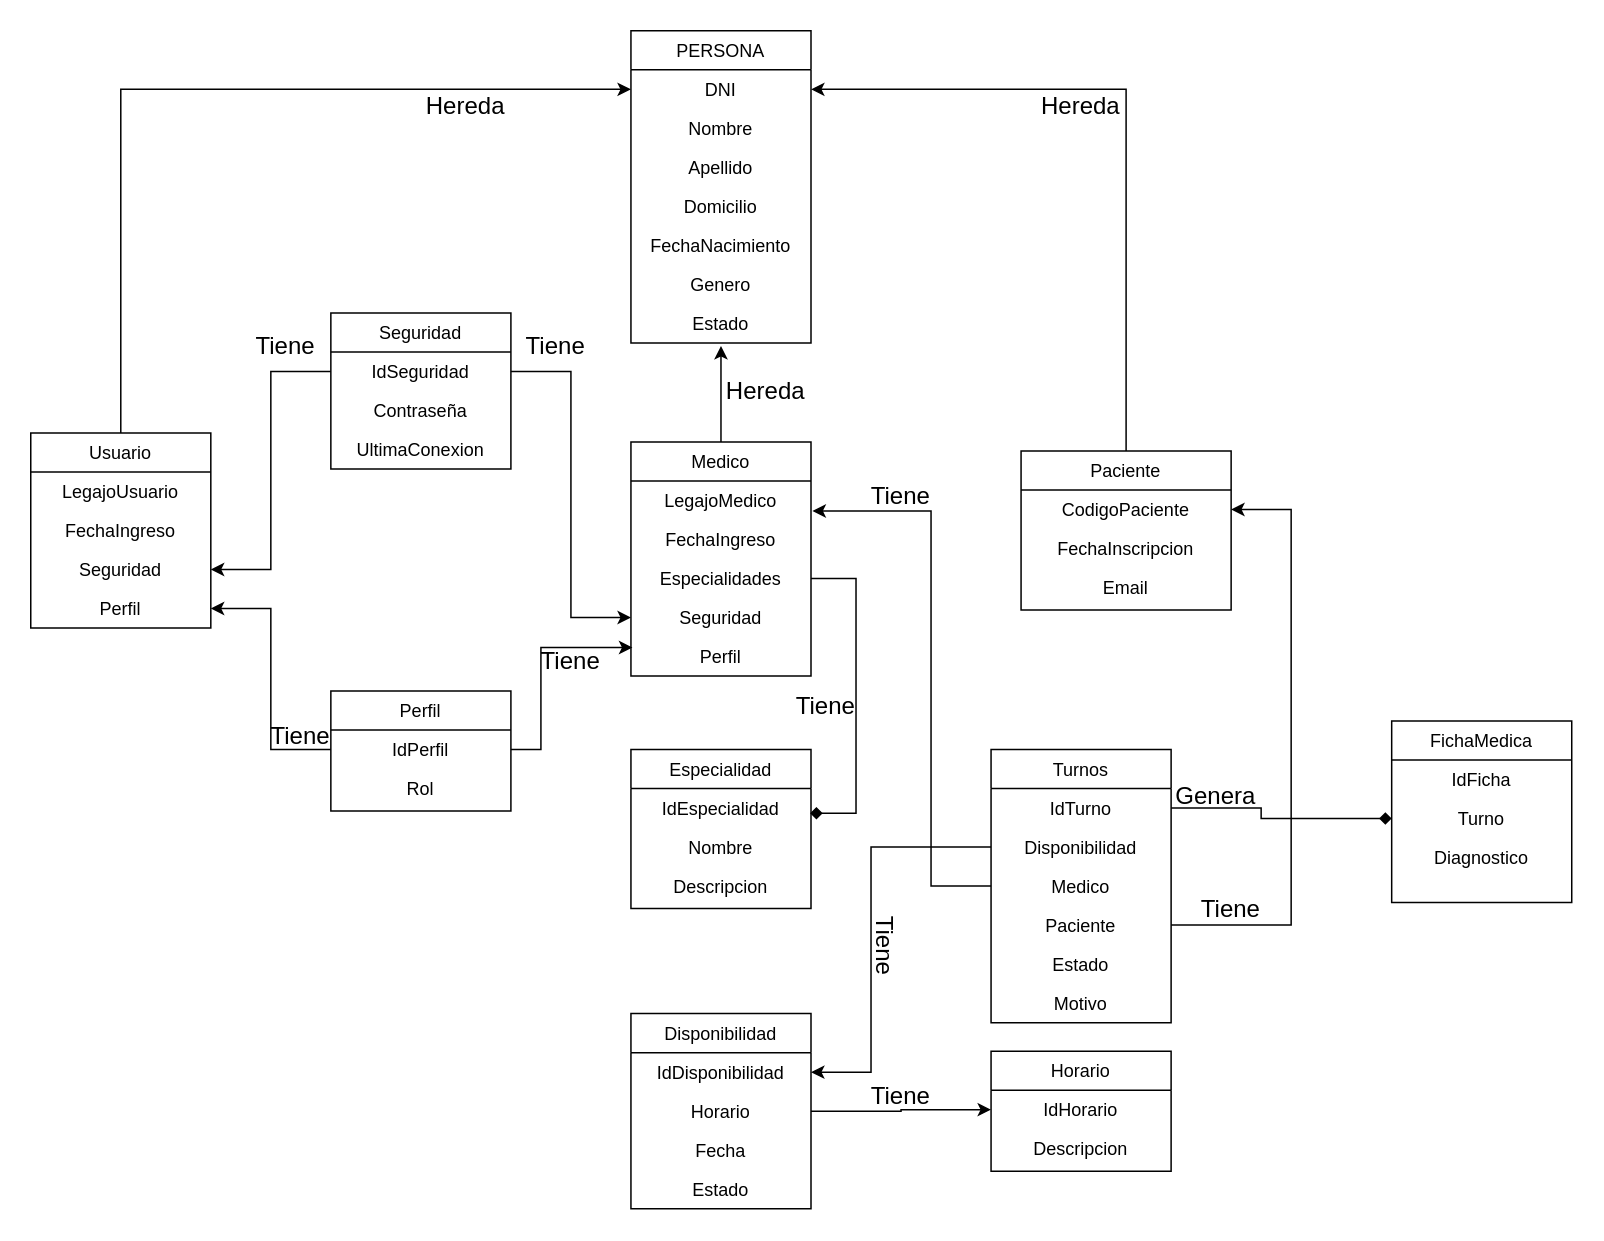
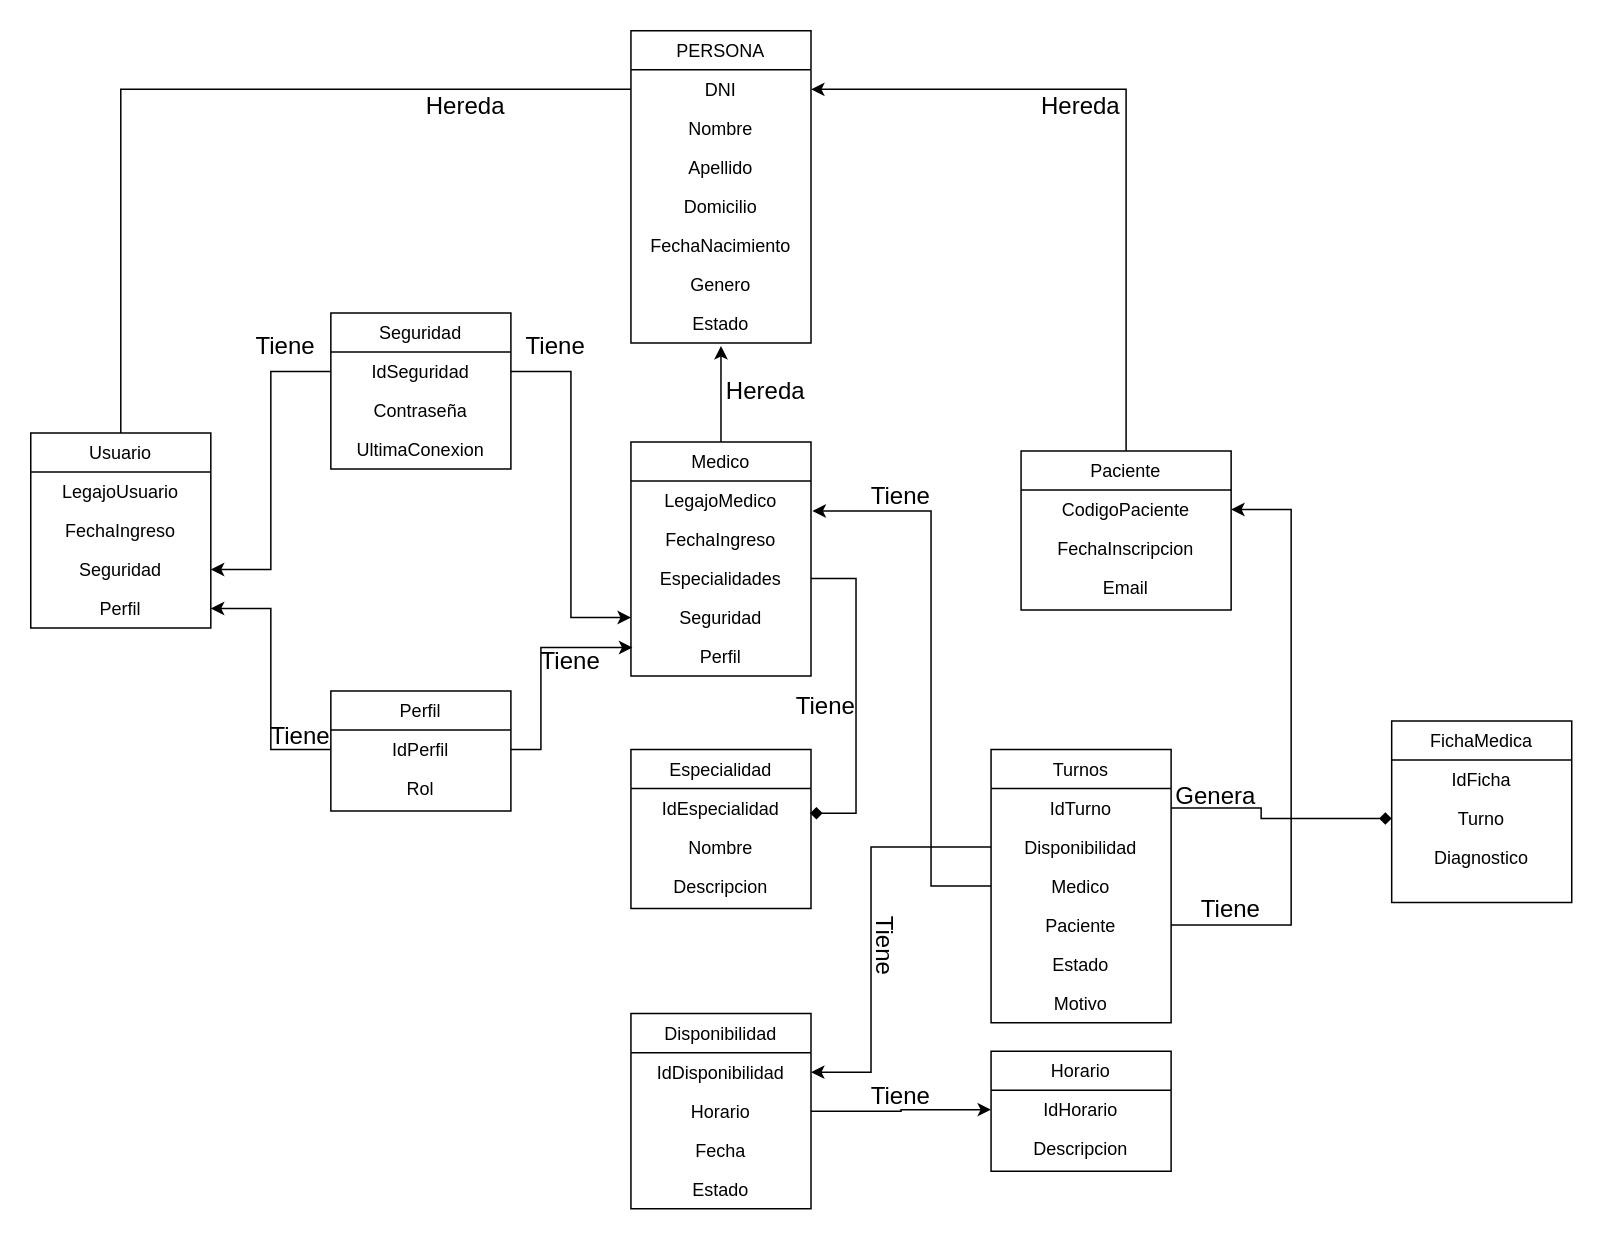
- <mxCell id="13" style="edgeStyle=orthogonalEdgeStyle;rounded=0;orthogonalLoop=1;jettySize=auto;html=1;" parent="1" source="74" target="6" edge="1"><mxGeometry relative="1" as="geometry" /></mxCell>
+ <mxCell id="13" style="edgeStyle=orthogonalEdgeStyle;rounded=0;orthogonalLoop=1;jettySize=auto;html=1;endArrow=none;" parent="1" source="74" target="6" edge="1"><mxGeometry relative="1" as="geometry" /></mxCell>
